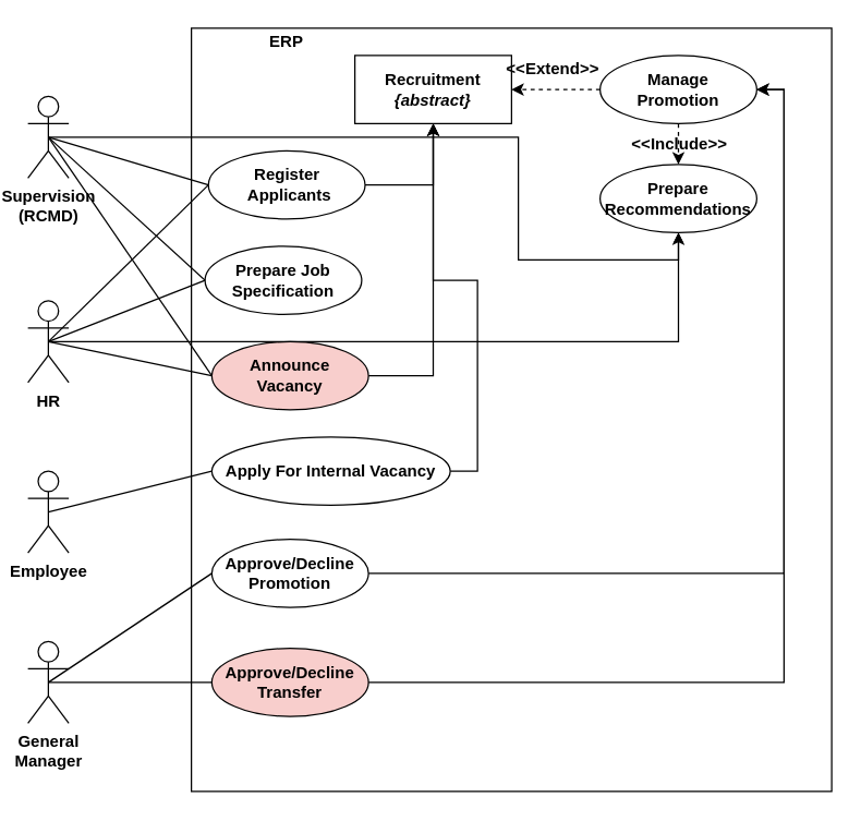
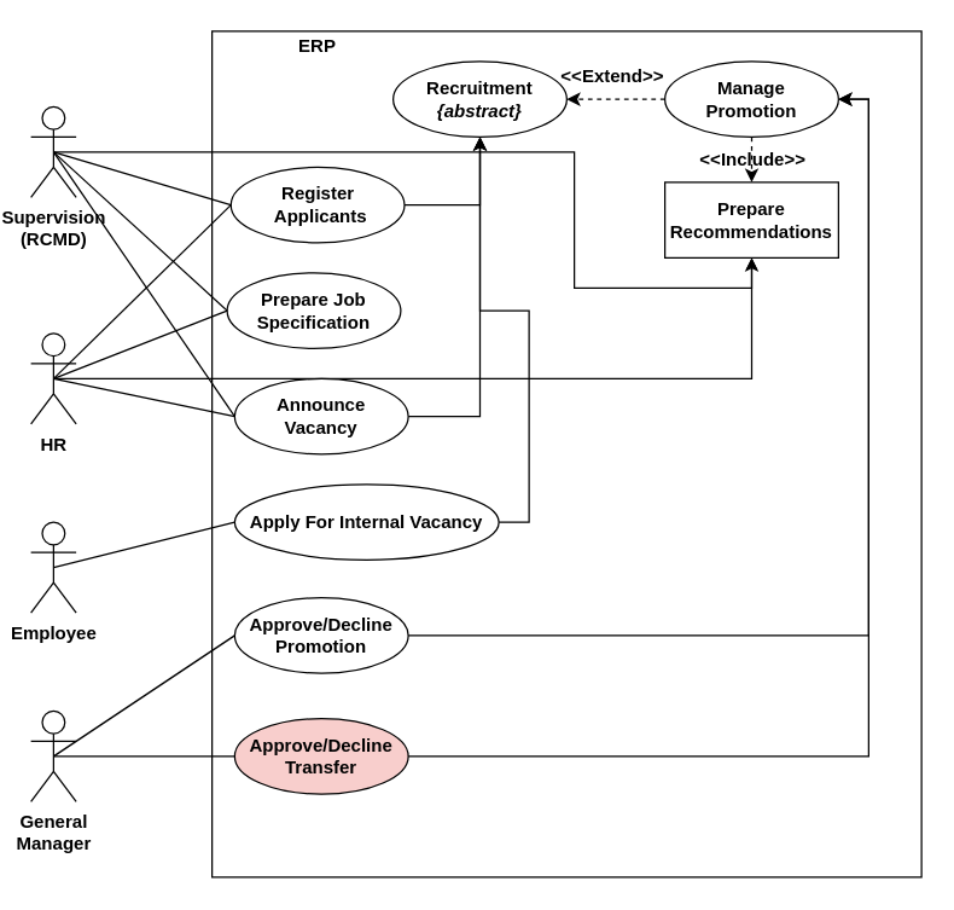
- <mxCell id="5" value="Recruitment&lt;br&gt;&lt;span style=&quot;font-style: italic;&quot;&gt;{abstract}&lt;/span&gt;" style="whiteSpace=wrap;html=1;fontStyle=1;align=center;horizontal=1;labelBackgroundColor=none;labelBorderColor=none;shadow=0;rounded=0;" vertex="1" parent="1"><mxGeometry x="260" y="40" width="115" height="50" as="geometry" /></mxCell>
+ <mxCell id="5" value="Recruitment&lt;br&gt;&lt;span style=&quot;font-style: italic;&quot;&gt;{abstract}&lt;/span&gt;" style="ellipse;whiteSpace=wrap;html=1;fontStyle=1;align=center;horizontal=1;labelBackgroundColor=none;labelBorderColor=none;shadow=0;" vertex="1" parent="1"><mxGeometry x="260" y="40" width="115" height="50" as="geometry" /></mxCell>
- <mxCell id="25" value="Prepare Recommendations" style="ellipse;whiteSpace=wrap;html=1;fontStyle=1;align=center;horizontal=1;labelBackgroundColor=none;labelBorderColor=none;shadow=0;" vertex="1" parent="1"><mxGeometry x="440" y="120" width="115" height="50" as="geometry" /></mxCell>
+ <mxCell id="25" value="Prepare Recommendations" style="whiteSpace=wrap;html=1;fontStyle=1;align=center;horizontal=1;labelBackgroundColor=none;labelBorderColor=none;shadow=0;rounded=0;" vertex="1" parent="1"><mxGeometry x="440" y="120" width="115" height="50" as="geometry" /></mxCell>
- <mxCell id="10" value="Announce&lt;br&gt;Vacancy" style="ellipse;whiteSpace=wrap;html=1;fontStyle=1;align=center;horizontal=1;labelBackgroundColor=none;labelBorderColor=none;shadow=0;fillColor=#f8cecc;" vertex="1" parent="1"><mxGeometry x="155" y="250" width="115" height="50" as="geometry" /></mxCell>
+ <mxCell id="10" value="Announce&lt;br&gt;Vacancy" style="ellipse;whiteSpace=wrap;html=1;fontStyle=1;align=center;horizontal=1;labelBackgroundColor=none;labelBorderColor=none;shadow=0;" vertex="1" parent="1"><mxGeometry x="155" y="250" width="115" height="50" as="geometry" /></mxCell>
